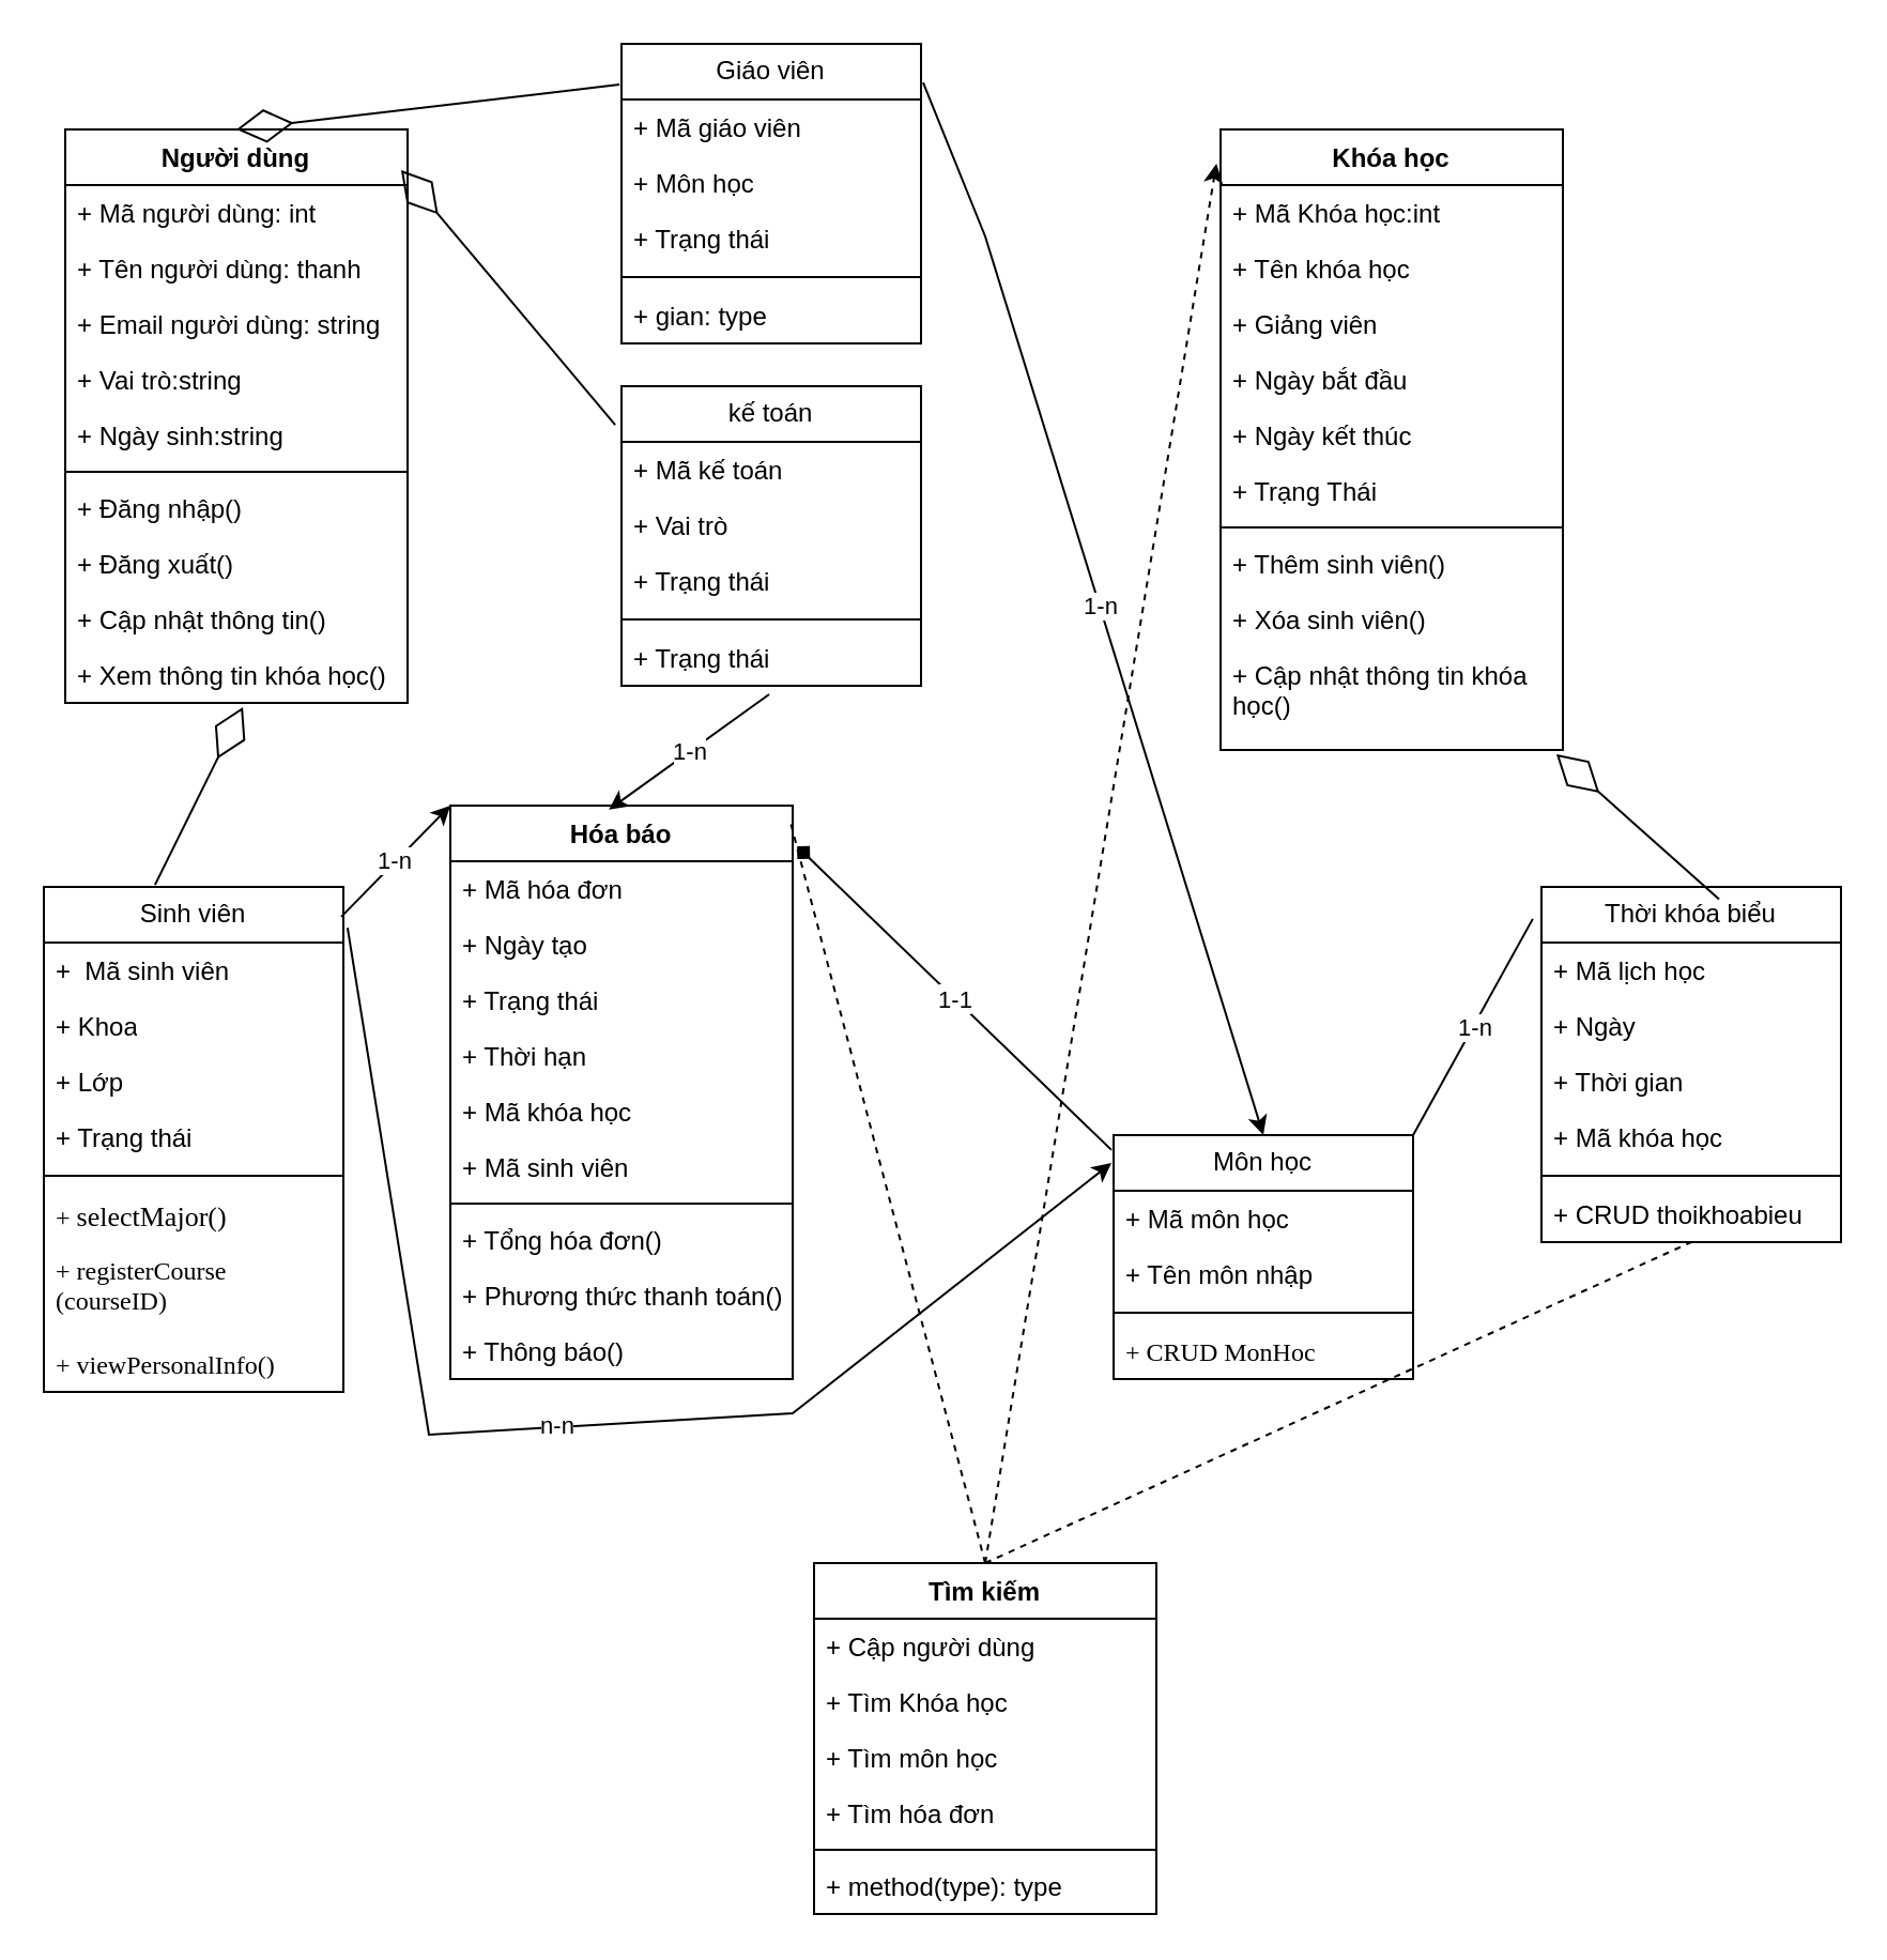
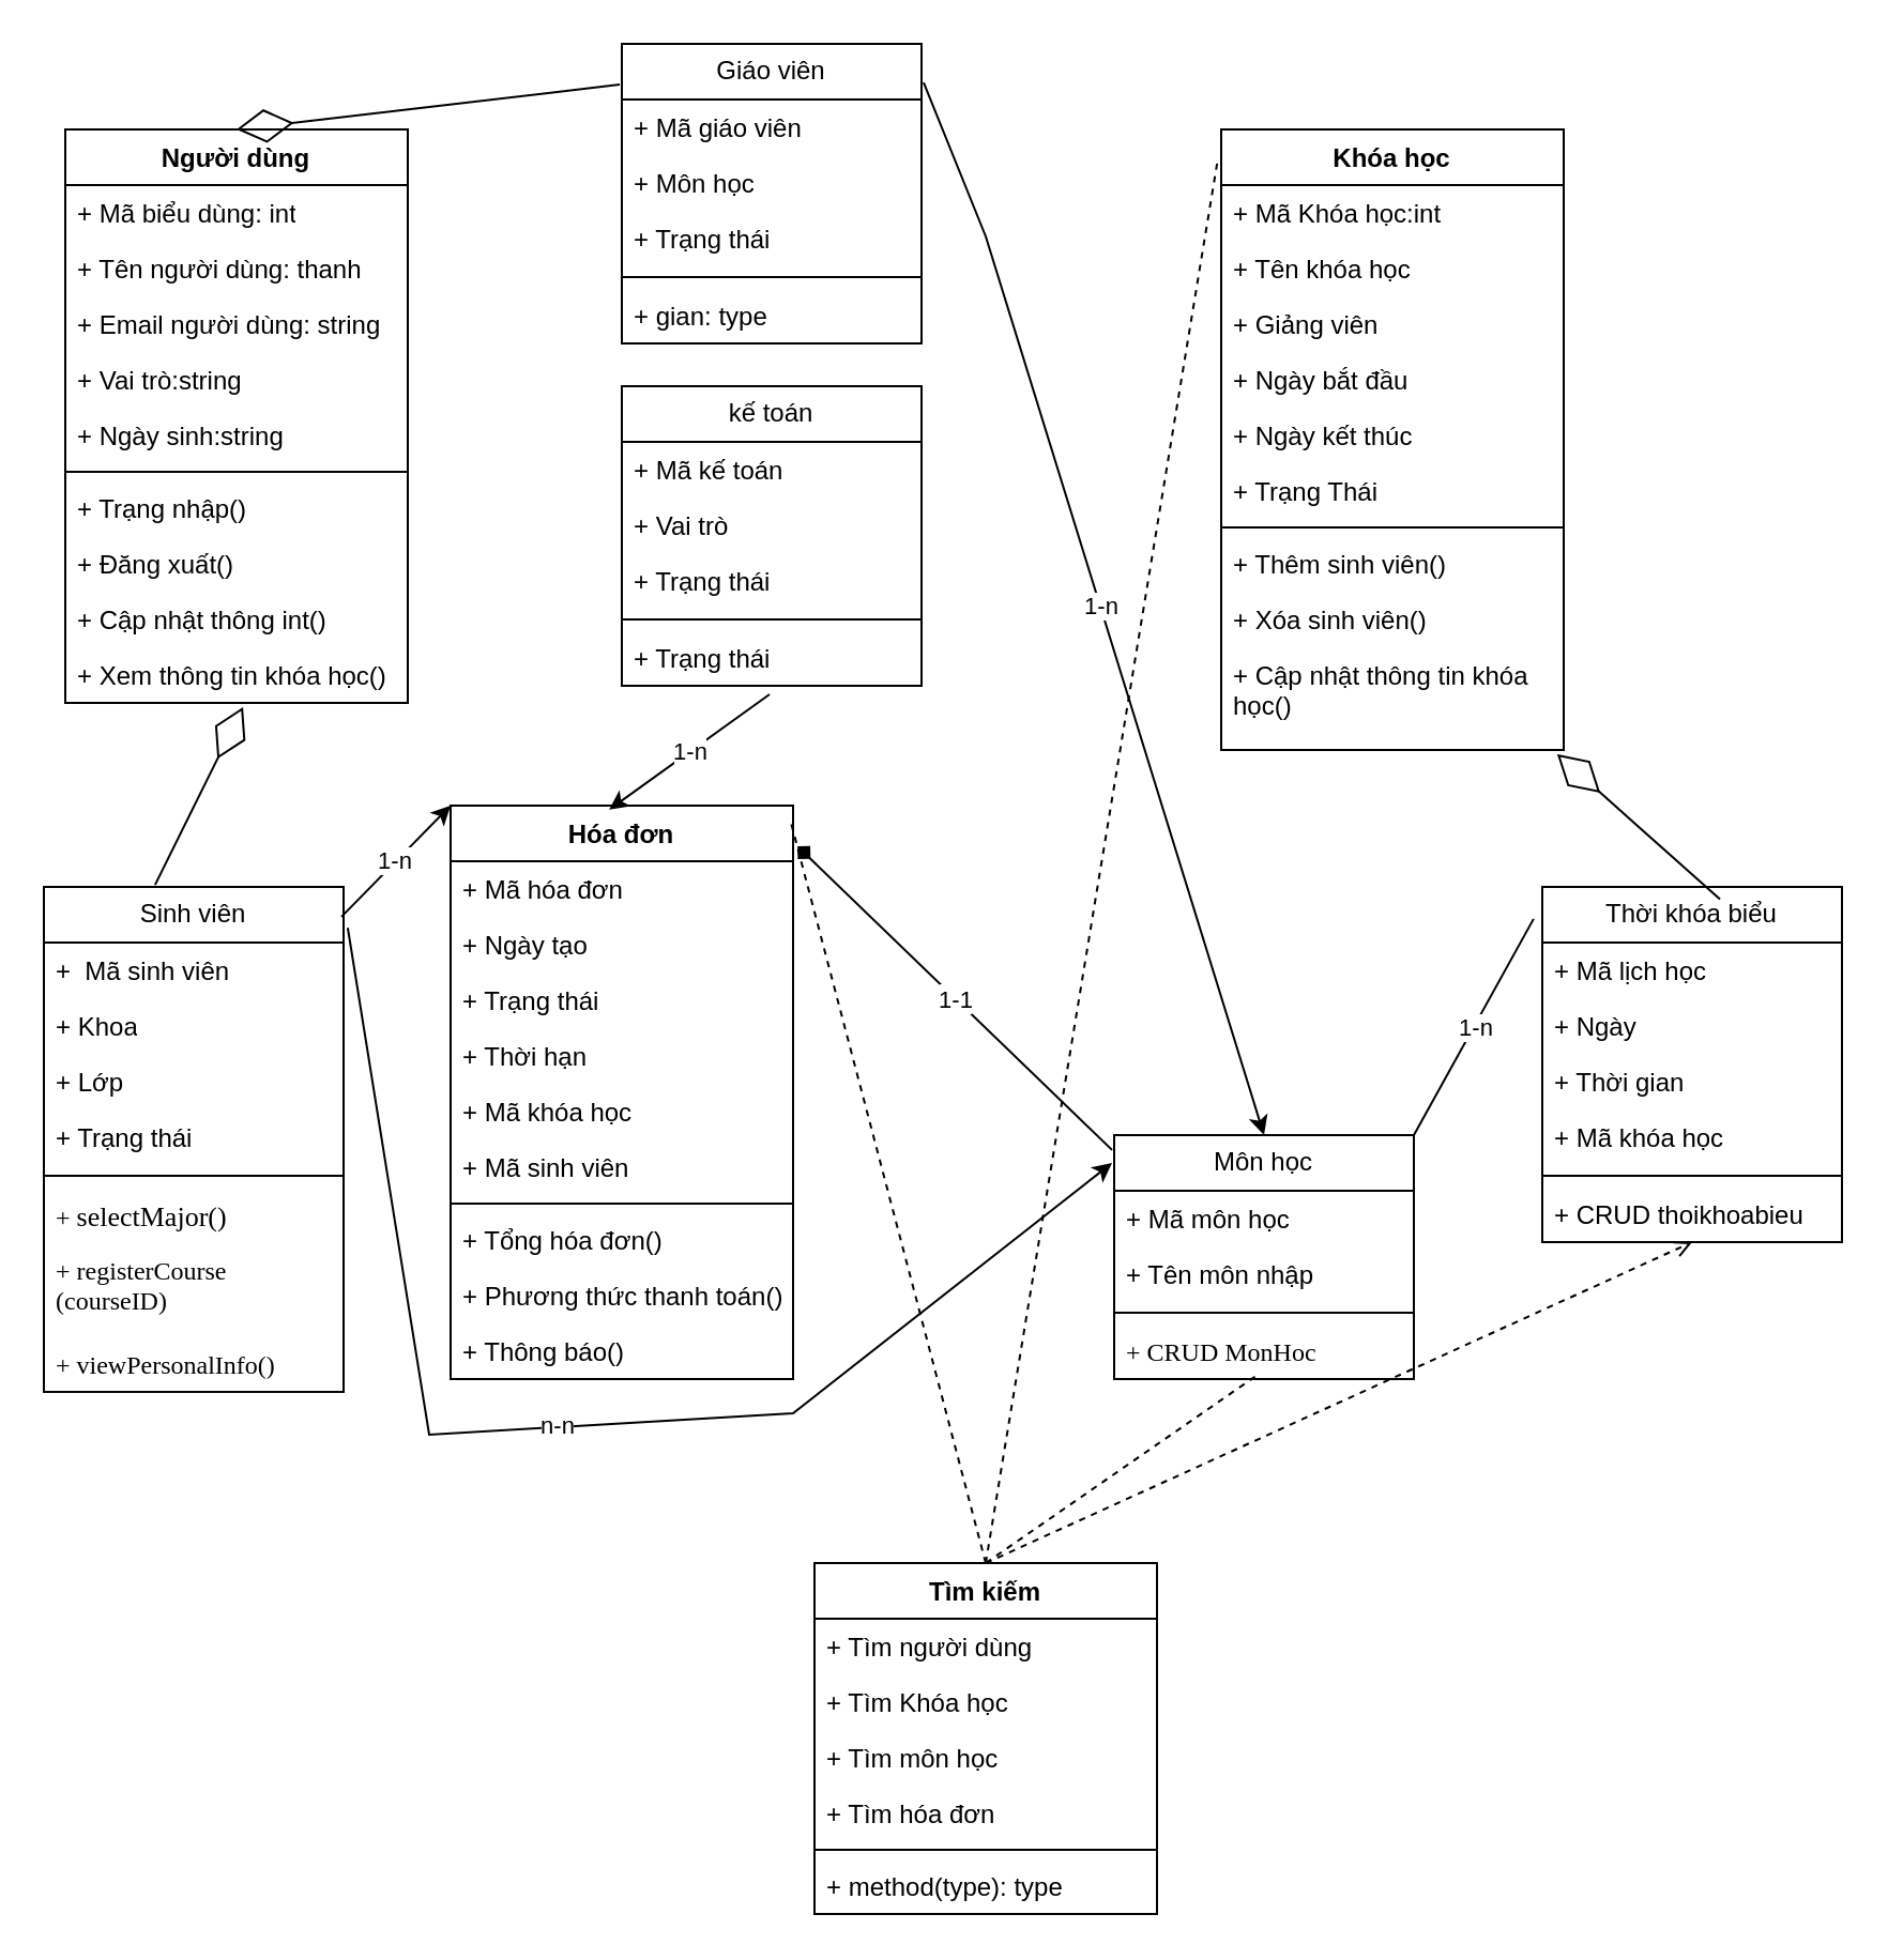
- <mxCell id="90" value="" style="endArrow=classic;dashed=1;html=1;rounded=0;exitX=0.5;exitY=0;exitDx=0;exitDy=0;entryX=-0.012;entryY=0.055;entryDx=0;entryDy=0;entryPerimeter=0;" edge="1" parent="1" source="81" target="13"><mxGeometry width="50" height="50" relative="1" as="geometry"><mxPoint x="480" y="750" as="sourcePoint" /><mxPoint x="389" y="404" as="targetPoint" /></mxGeometry></mxCell>
+ <mxCell id="90" value="" style="endArrow=none;dashed=1;html=1;rounded=0;exitX=0.5;exitY=0;exitDx=0;exitDy=0;entryX=-0.012;entryY=0.055;entryDx=0;entryDy=0;entryPerimeter=0;" edge="1" parent="1" source="81" target="13"><mxGeometry width="50" height="50" relative="1" as="geometry"><mxPoint x="480" y="750" as="sourcePoint" /><mxPoint x="389" y="404" as="targetPoint" /></mxGeometry></mxCell>
- <mxCell id="3" value="+ Mã người dùng: int" style="text;strokeColor=none;fillColor=none;align=left;verticalAlign=top;spacingLeft=4;spacingRight=4;overflow=hidden;rotatable=0;points=[[0,0.5],[1,0.5]];portConstraint=eastwest;whiteSpace=wrap;html=1;" parent="2" vertex="1"><mxGeometry y="26" width="160" height="26" as="geometry" /></mxCell>
+ <mxCell id="3" value="+ Mã biểu dùng: int" style="text;strokeColor=none;fillColor=none;align=left;verticalAlign=top;spacingLeft=4;spacingRight=4;overflow=hidden;rotatable=0;points=[[0,0.5],[1,0.5]];portConstraint=eastwest;whiteSpace=wrap;html=1;" parent="2" vertex="1"><mxGeometry y="26" width="160" height="26" as="geometry" /></mxCell>
- <mxCell id="72" value="" style="endArrow=diamondThin;endFill=0;endSize=24;html=1;rounded=0;entryX=0.981;entryY=0.071;entryDx=0;entryDy=0;entryPerimeter=0;exitX=-0.021;exitY=0.129;exitDx=0;exitDy=0;exitPerimeter=0;" parent="1" source="38" target="2" edge="1"><mxGeometry width="160" relative="1" as="geometry"><mxPoint x="330" y="240" as="sourcePoint" /><mxPoint x="490" y="240" as="targetPoint" /></mxGeometry></mxCell>
- <mxCell id="9" value="+ Đăng nhập()" style="text;strokeColor=none;fillColor=none;align=left;verticalAlign=top;spacingLeft=4;spacingRight=4;overflow=hidden;rotatable=0;points=[[0,0.5],[1,0.5]];portConstraint=eastwest;whiteSpace=wrap;html=1;" parent="2" vertex="1"><mxGeometry y="164" width="160" height="26" as="geometry" /></mxCell>
+ <mxCell id="9" value="+ Trạng nhập()" style="text;strokeColor=none;fillColor=none;align=left;verticalAlign=top;spacingLeft=4;spacingRight=4;overflow=hidden;rotatable=0;points=[[0,0.5],[1,0.5]];portConstraint=eastwest;whiteSpace=wrap;html=1;" parent="2" vertex="1"><mxGeometry y="164" width="160" height="26" as="geometry" /></mxCell>
- <mxCell id="11" value="+ Cập nhật thông tin()" style="text;strokeColor=none;fillColor=none;align=left;verticalAlign=top;spacingLeft=4;spacingRight=4;overflow=hidden;rotatable=0;points=[[0,0.5],[1,0.5]];portConstraint=eastwest;whiteSpace=wrap;html=1;" parent="2" vertex="1"><mxGeometry y="216" width="160" height="26" as="geometry" /></mxCell>
+ <mxCell id="11" value="+ Cập nhật thông int()" style="text;strokeColor=none;fillColor=none;align=left;verticalAlign=top;spacingLeft=4;spacingRight=4;overflow=hidden;rotatable=0;points=[[0,0.5],[1,0.5]];portConstraint=eastwest;whiteSpace=wrap;html=1;" parent="2" vertex="1"><mxGeometry y="216" width="160" height="26" as="geometry" /></mxCell>
- <mxCell id="24" value="Hóa báo" style="swimlane;fontStyle=1;align=center;verticalAlign=top;childLayout=stackLayout;horizontal=1;startSize=26;horizontalStack=0;resizeParent=1;resizeParentMax=0;resizeLast=0;collapsible=1;marginBottom=0;whiteSpace=wrap;html=1;" parent="1" vertex="1"><mxGeometry x="210" y="376" width="160" height="268" as="geometry" /></mxCell>
+ <mxCell id="24" value="Hóa đơn" style="swimlane;fontStyle=1;align=center;verticalAlign=top;childLayout=stackLayout;horizontal=1;startSize=26;horizontalStack=0;resizeParent=1;resizeParentMax=0;resizeLast=0;collapsible=1;marginBottom=0;whiteSpace=wrap;html=1;" parent="1" vertex="1"><mxGeometry x="210" y="376" width="160" height="268" as="geometry" /></mxCell>
- <mxCell id="89" value="" style="endArrow=none;dashed=1;html=1;rounded=0;exitX=0.5;exitY=0;exitDx=0;exitDy=0;entryX=0.5;entryY=1;entryDx=0;entryDy=0;entryPerimeter=0;" edge="1" parent="1" source="81" target="64"><mxGeometry width="50" height="50" relative="1" as="geometry"><mxPoint x="470" y="740" as="sourcePoint" /><mxPoint x="379" y="394" as="targetPoint" /></mxGeometry></mxCell>
+ <mxCell id="89" value="" style="endArrow=open;dashed=1;html=1;rounded=0;exitX=0.5;exitY=0;exitDx=0;exitDy=0;entryX=0.5;entryY=1;entryDx=0;entryDy=0;entryPerimeter=0;" edge="1" parent="1" source="81" target="64"><mxGeometry width="50" height="50" relative="1" as="geometry"><mxPoint x="470" y="740" as="sourcePoint" /><mxPoint x="379" y="394" as="targetPoint" /></mxGeometry></mxCell>
+ <mxCell id="91" value="" style="endArrow=none;dashed=1;html=1;rounded=0;exitX=0.5;exitY=0;exitDx=0;exitDy=0;entryX=0.479;entryY=0.923;entryDx=0;entryDy=0;entryPerimeter=0;" edge="1" parent="1" source="81" target="57"><mxGeometry width="50" height="50" relative="1" as="geometry"><mxPoint x="490" y="760" as="sourcePoint" /><mxPoint x="399" y="414" as="targetPoint" /></mxGeometry></mxCell>
- <mxCell id="82" value="+ Cập người dùng" style="text;strokeColor=none;fillColor=none;align=left;verticalAlign=top;spacingLeft=4;spacingRight=4;overflow=hidden;rotatable=0;points=[[0,0.5],[1,0.5]];portConstraint=eastwest;whiteSpace=wrap;html=1;" parent="81" vertex="1"><mxGeometry y="26" width="160" height="26" as="geometry" /></mxCell>
+ <mxCell id="82" value="+ Tìm người dùng" style="text;strokeColor=none;fillColor=none;align=left;verticalAlign=top;spacingLeft=4;spacingRight=4;overflow=hidden;rotatable=0;points=[[0,0.5],[1,0.5]];portConstraint=eastwest;whiteSpace=wrap;html=1;" parent="81" vertex="1"><mxGeometry y="26" width="160" height="26" as="geometry" /></mxCell>
